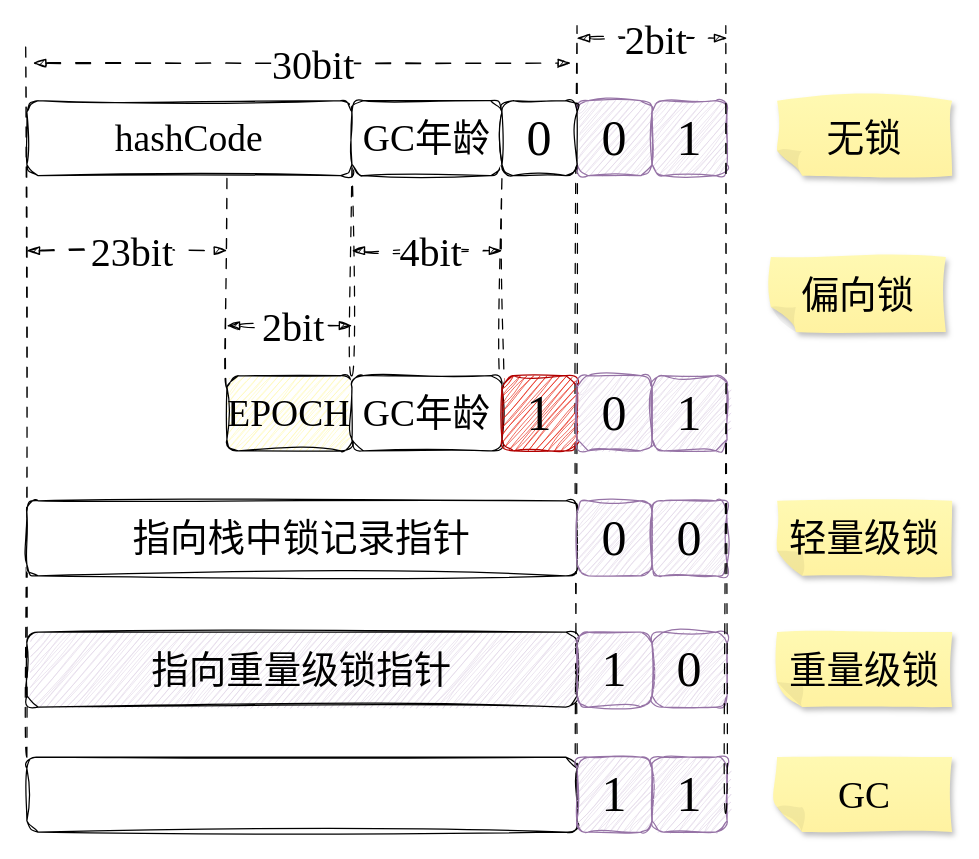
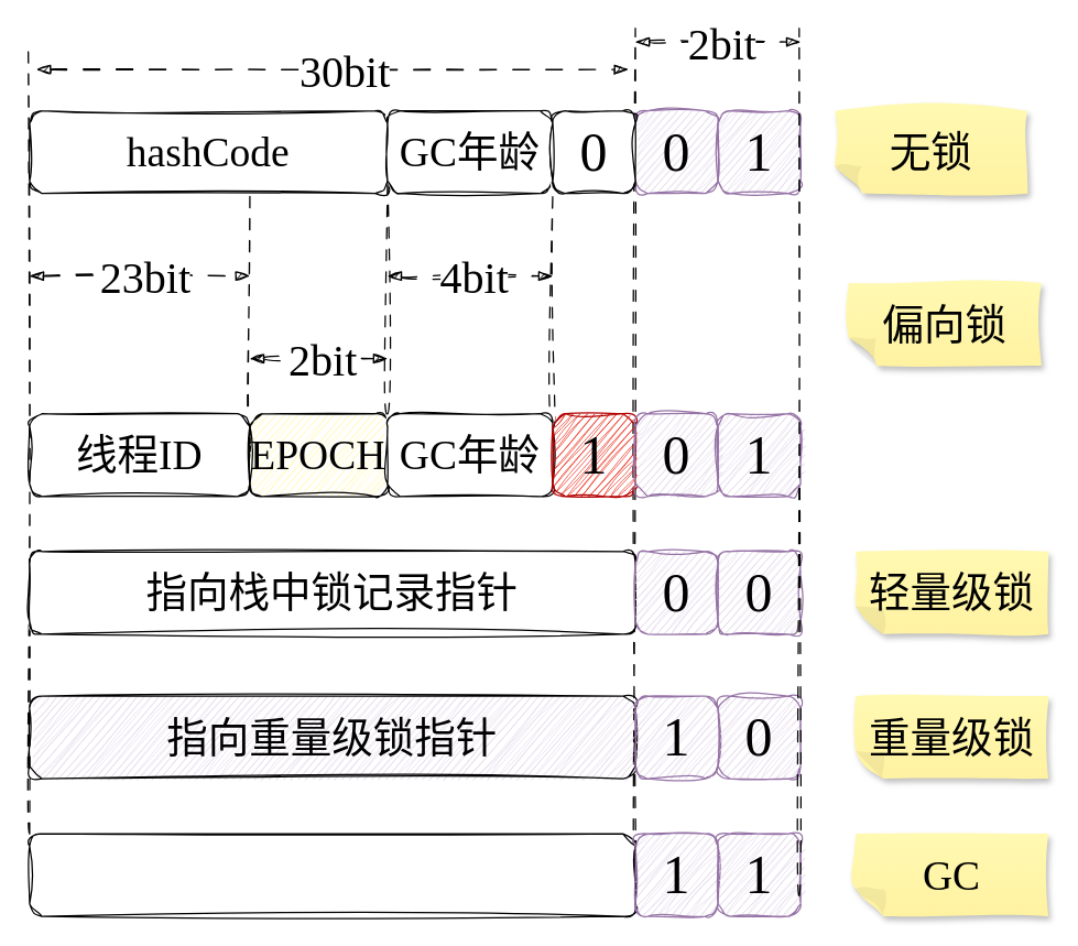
- <mxCell id="16" value="无锁" style="shape=note;whiteSpace=wrap;html=1;backgroundOutline=1;fontColor=#000000;darkOpacity=0.05;fillColor=#FFF9B2;strokeColor=none;fillStyle=solid;direction=west;gradientDirection=north;gradientColor=#FFF2A1;shadow=1;size=20;pointerEvents=1;sketch=1;hachureGap=4;jiggle=2;curveFitting=1;fontFamily=Architects Daughter;fontSource=https%3A%2F%2Ffonts.googleapis.com%2Fcss%3Ffamily%3DArchitects%2BDaughter;fontSize=30;container=0;" vertex="1" parent="2"><mxGeometry x="601" y="60" width="140" height="60" as="geometry" /></mxCell>
+ <mxCell id="16" value="无锁" style="shape=note;whiteSpace=wrap;html=1;backgroundOutline=1;fontColor=#000000;darkOpacity=0.05;fillColor=#FFF9B2;strokeColor=none;fillStyle=solid;direction=west;gradientDirection=north;gradientColor=#FFF2A1;shadow=1;size=20;pointerEvents=1;sketch=1;hachureGap=4;jiggle=2;curveFitting=1;fontFamily=Architects Daughter;fontSource=https%3A%2F%2Ffonts.googleapis.com%2Fcss%3Ffamily%3DArchitects%2BDaughter;fontSize=30;container=0;" vertex="1" parent="2"><mxGeometry x="586" y="60" width="140" height="60" as="geometry" /></mxCell>
+ <mxCell id="26" value="线程ID" style="rounded=1;whiteSpace=wrap;html=1;sketch=1;hachureGap=4;jiggle=2;curveFitting=1;fontFamily=Architects Daughter;fontSource=https%3A%2F%2Ffonts.googleapis.com%2Fcss%3Ffamily%3DArchitects%2BDaughter;fontSize=30;container=0;" vertex="1" parent="2"><mxGeometry x="1" y="280" width="160" height="60" as="geometry" /></mxCell>
